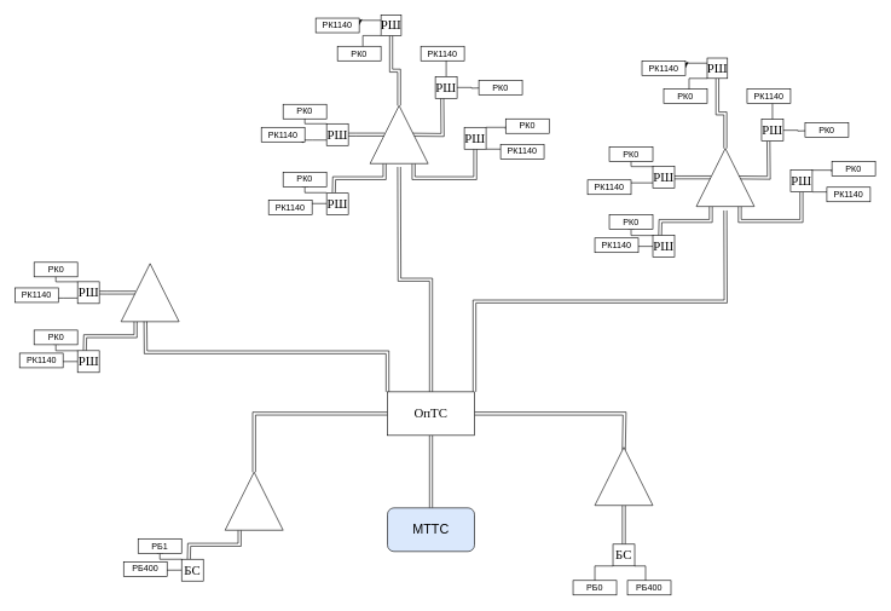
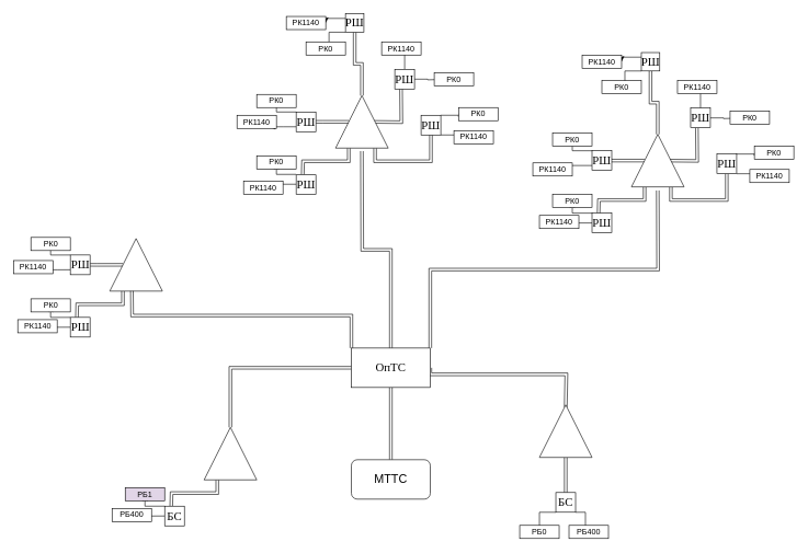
- <mxCell id="8" value="&lt;font face=&quot;Times New Roman&quot; style=&quot;font-size: 18px;&quot;&gt;ОпТС&lt;/font&gt;" style="rounded=0;whiteSpace=wrap;html=1;" vertex="1" parent="1"><mxGeometry x="534" y="539" width="120" height="60" as="geometry" /></mxCell>
+ <mxCell id="8" value="&lt;font face=&quot;Times New Roman&quot; style=&quot;font-size: 18px;&quot;&gt;ОпТС&lt;/font&gt;" style="rounded=0;whiteSpace=wrap;html=1;" vertex="1" parent="1"><mxGeometry x="534" y="529" width="120" height="60" as="geometry" /></mxCell>
- <mxCell id="9" value="&lt;font style=&quot;font-size: 18px;&quot;&gt;МТТС&lt;/font&gt;" style="rounded=1;whiteSpace=wrap;html=1;fillColor=#dae8fc;" vertex="1" parent="1"><mxGeometry x="534" y="699" width="120" height="60" as="geometry" /></mxCell>
+ <mxCell id="9" value="&lt;font style=&quot;font-size: 18px;&quot;&gt;МТТС&lt;/font&gt;" style="rounded=1;whiteSpace=wrap;html=1;" vertex="1" parent="1"><mxGeometry x="534" y="699" width="120" height="60" as="geometry" /></mxCell>
- <mxCell id="22" value="РБ1" style="rounded=0;whiteSpace=wrap;html=1;" vertex="1" parent="1"><mxGeometry x="190" y="741.5" width="60" height="20" as="geometry" /></mxCell>
+ <mxCell id="22" value="РБ1" style="rounded=0;whiteSpace=wrap;html=1;fillColor=#e1d5e7;" vertex="1" parent="1"><mxGeometry x="190" y="741.5" width="60" height="20" as="geometry" /></mxCell>
